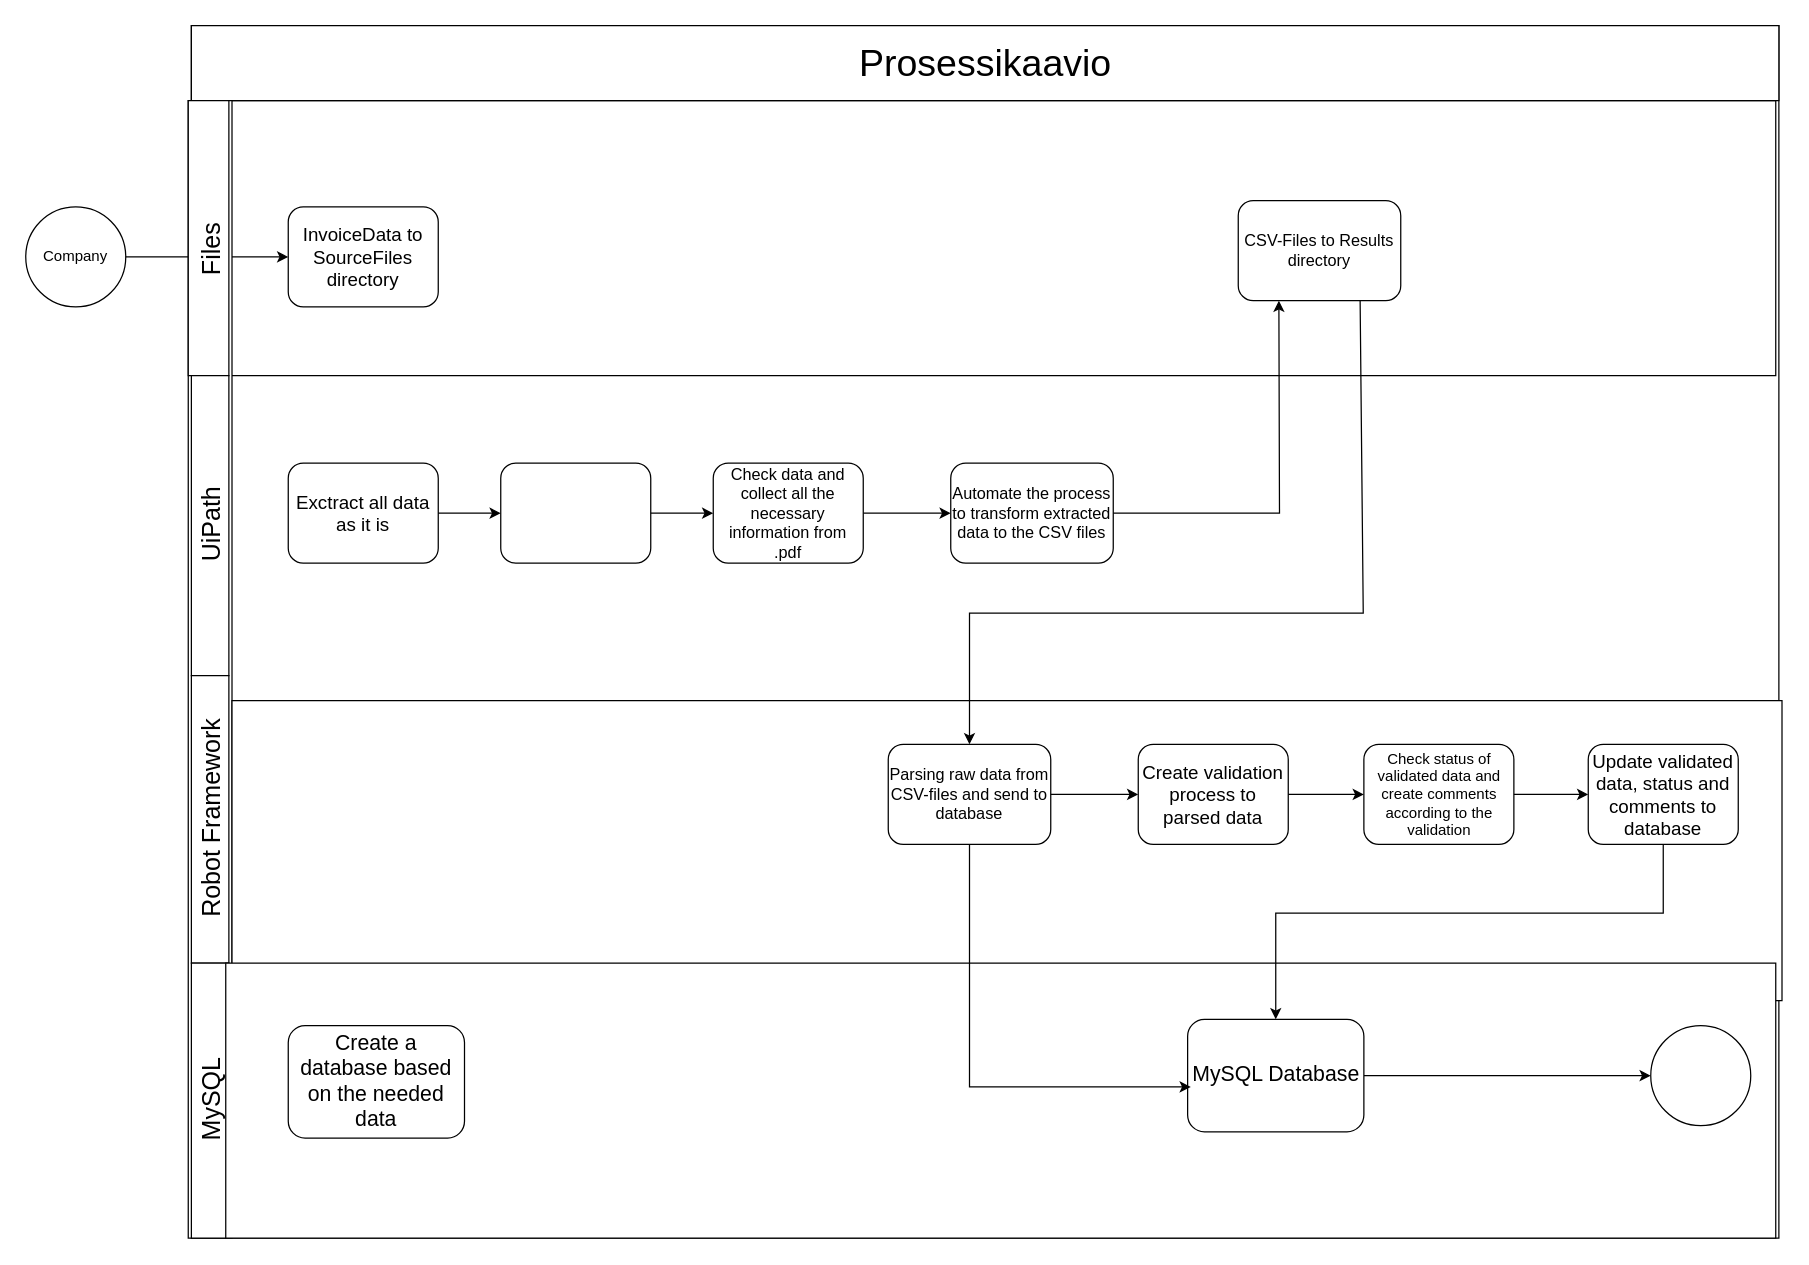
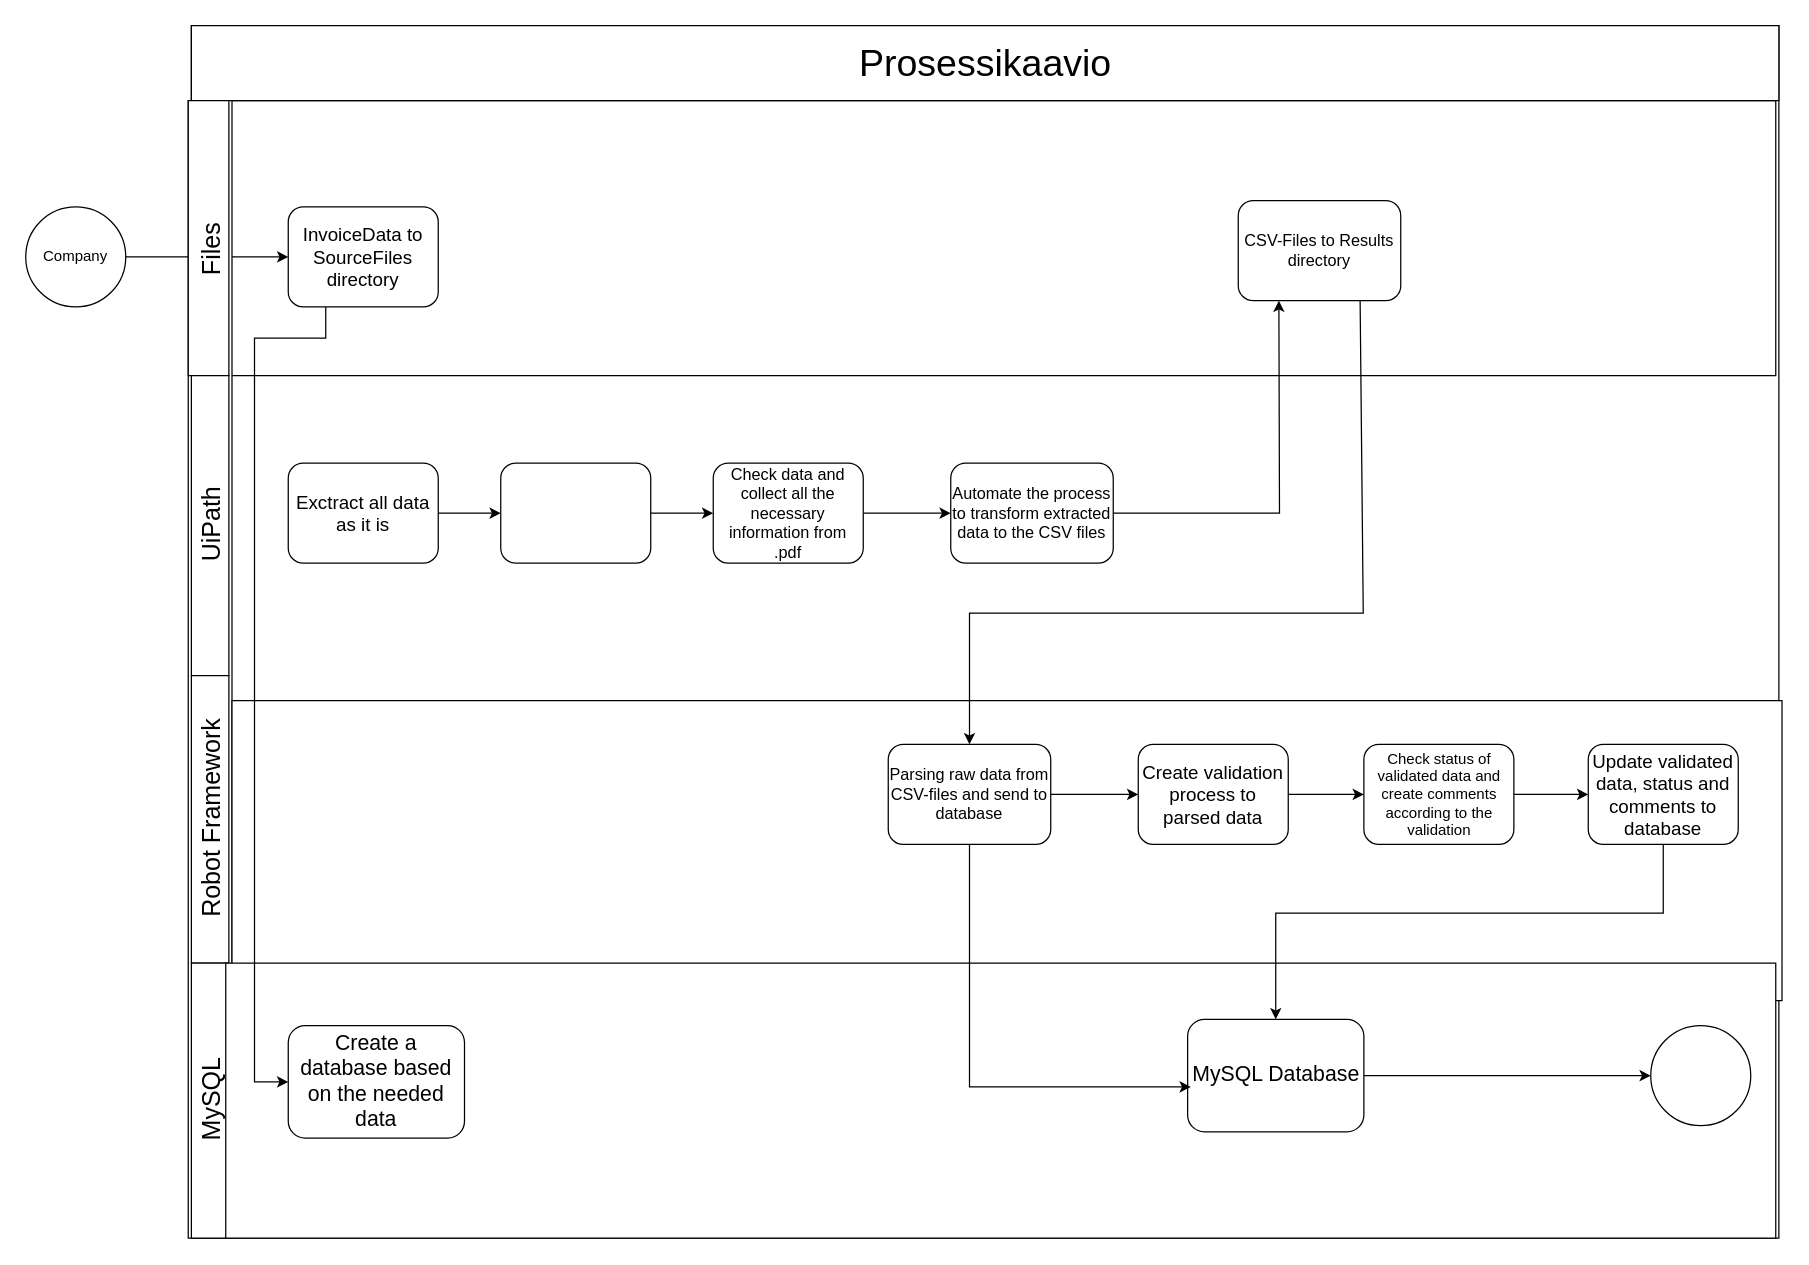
+ <mxCell id="42" value="" style="endArrow=classic;html=1;rounded=0;entryX=0;entryY=0.5;entryDx=0;entryDy=0;exitX=0.25;exitY=1;exitDx=0;exitDy=0;" edge="1" parent="1" source="5" target="41"><mxGeometry width="50" height="50" relative="1" as="geometry"><mxPoint x="202.5" y="360" as="sourcePoint" /><mxPoint x="252.5" y="310" as="targetPoint" /><Array as="points"><mxPoint x="260" y="270" /><mxPoint x="203" y="270" /><mxPoint x="203" y="865" /></Array></mxGeometry></mxCell>
